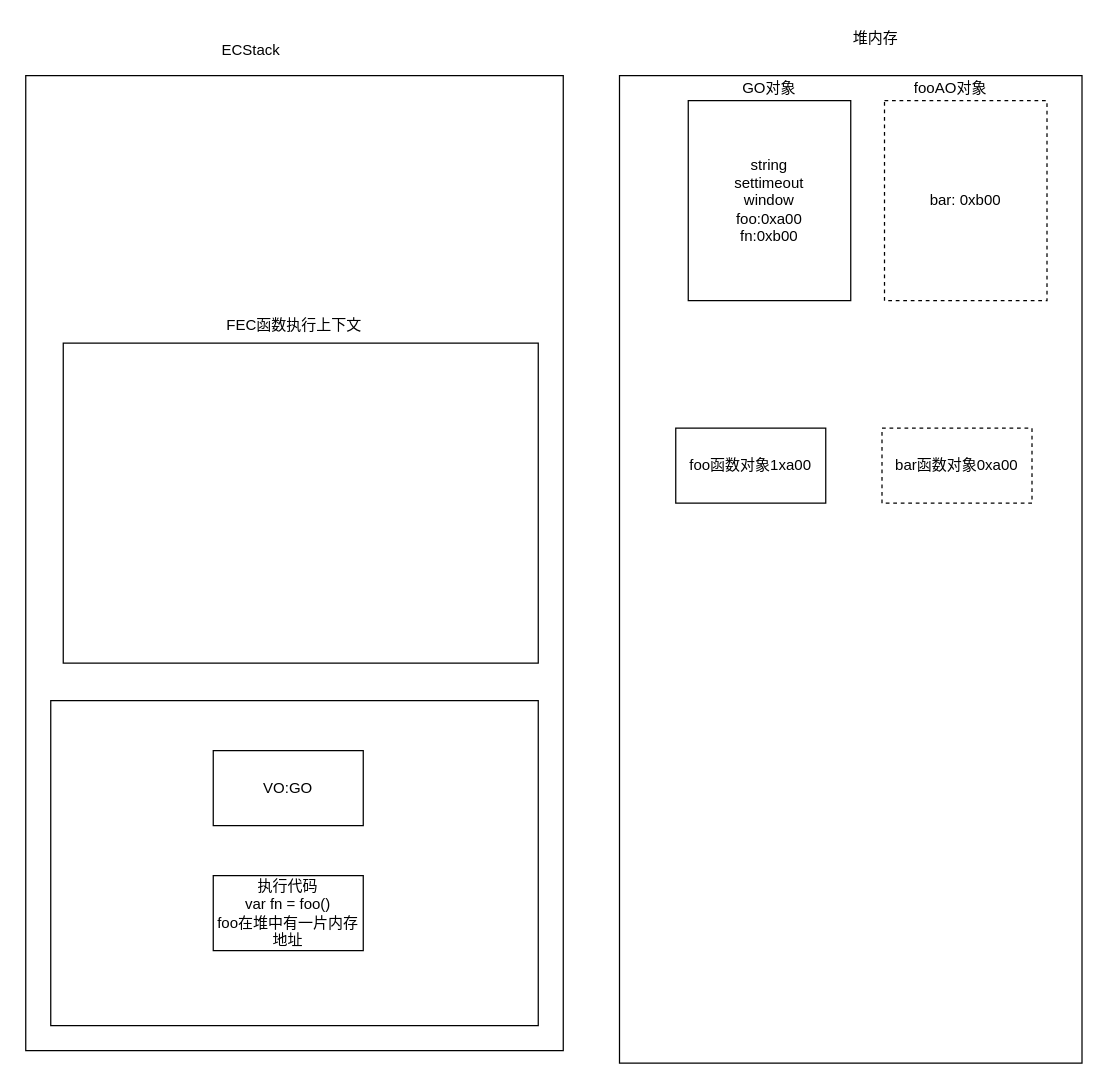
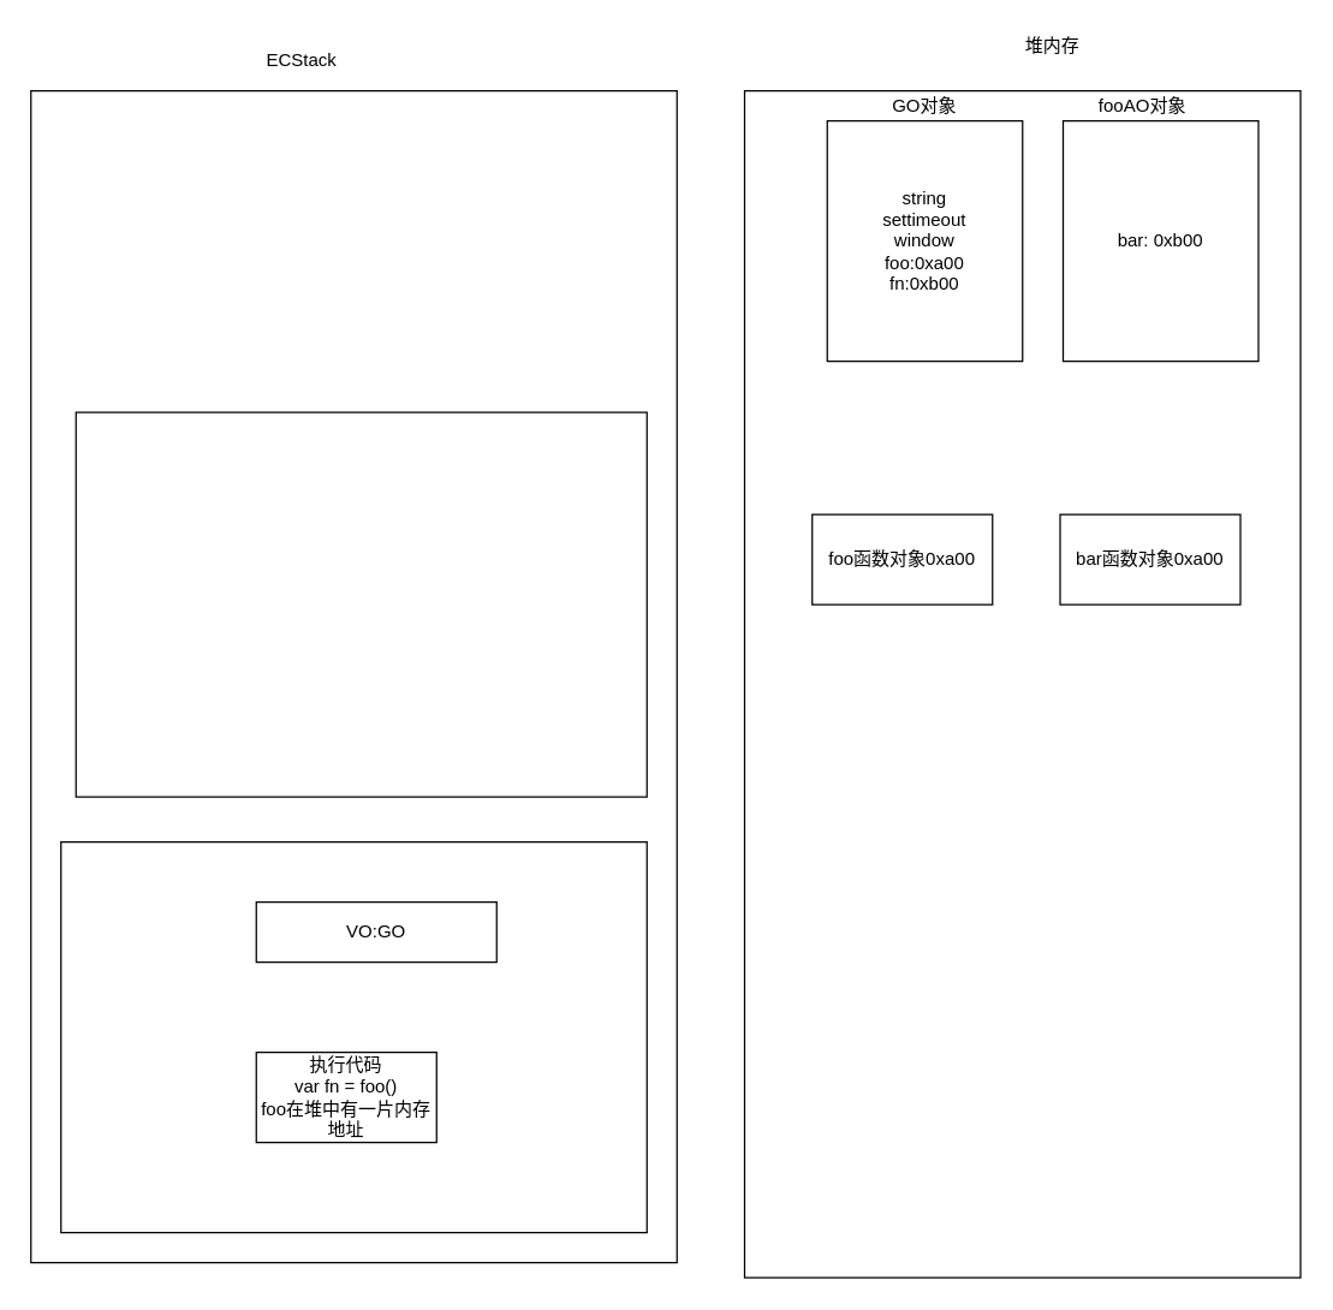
- <mxCell id="13" value="bar: 0xb00" style="rounded=0;whiteSpace=wrap;html=1;dashed=1;" parent="1" vertex="1"><mxGeometry x="707" y="80" width="130" height="160" as="geometry" /></mxCell>
+ <mxCell id="13" value="bar: 0xb00" style="rounded=0;whiteSpace=wrap;html=1;" parent="1" vertex="1"><mxGeometry x="707" y="80" width="130" height="160" as="geometry" /></mxCell>
- <mxCell id="10" value="FEC函数执行上下文" style="text;html=1;strokeColor=none;fillColor=none;align=center;verticalAlign=middle;whiteSpace=wrap;rounded=0;" parent="1" vertex="1"><mxGeometry x="175" y="250" width="120" height="20" as="geometry" /></mxCell>
- <mxCell id="15" value="foo函数对象1xa00" style="rounded=0;whiteSpace=wrap;html=1;" parent="1" vertex="1"><mxGeometry x="540" y="342" width="120" height="60" as="geometry" /></mxCell>
+ <mxCell id="15" value="foo函数对象0xa00" style="rounded=0;whiteSpace=wrap;html=1;" parent="1" vertex="1"><mxGeometry x="540" y="342" width="120" height="60" as="geometry" /></mxCell>
- <mxCell id="16" value="&lt;span style=&quot;white-space: normal&quot;&gt;bar函数对象0xa00&lt;/span&gt;" style="rounded=0;whiteSpace=wrap;html=1;dashed=1;" parent="1" vertex="1"><mxGeometry x="705" y="342" width="120" height="60" as="geometry" /></mxCell>
+ <mxCell id="16" value="&lt;span style=&quot;white-space: normal&quot;&gt;bar函数对象0xa00&lt;/span&gt;" style="rounded=0;whiteSpace=wrap;html=1;" parent="1" vertex="1"><mxGeometry x="705" y="342" width="120" height="60" as="geometry" /></mxCell>
- <mxCell id="7" value="VO:GO&lt;br&gt;" style="rounded=0;whiteSpace=wrap;html=1;" parent="1" vertex="1"><mxGeometry x="170" y="600" width="120" height="60" as="geometry" /></mxCell>
+ <mxCell id="7" value="VO:GO&lt;br&gt;" style="rounded=0;whiteSpace=wrap;html=1;" parent="1" vertex="1"><mxGeometry x="170" y="600" width="160" height="40" as="geometry" /></mxCell>
